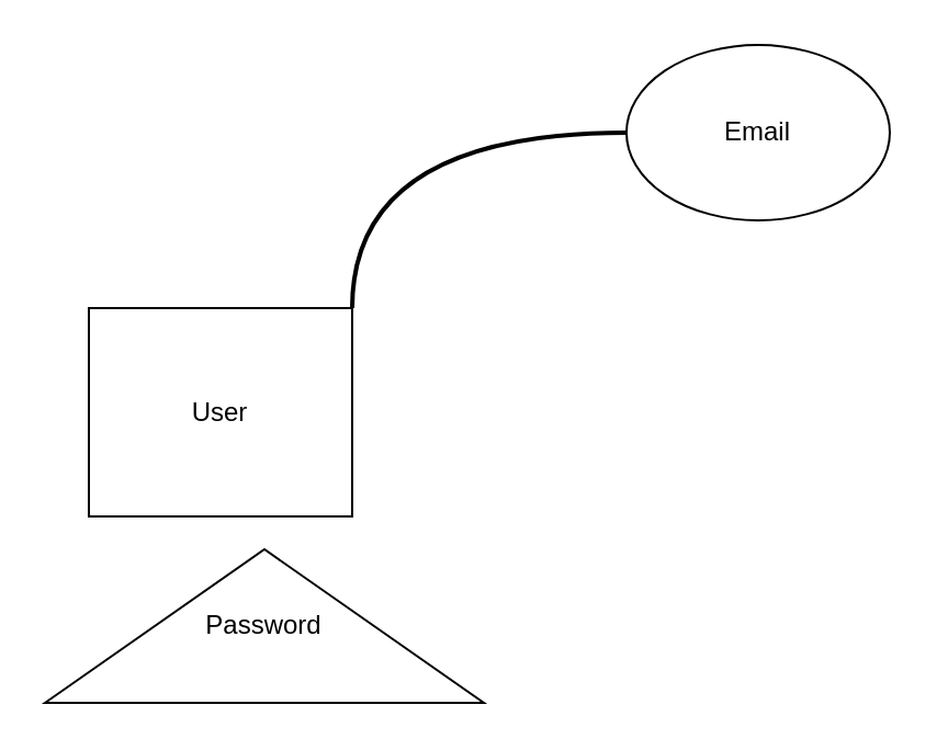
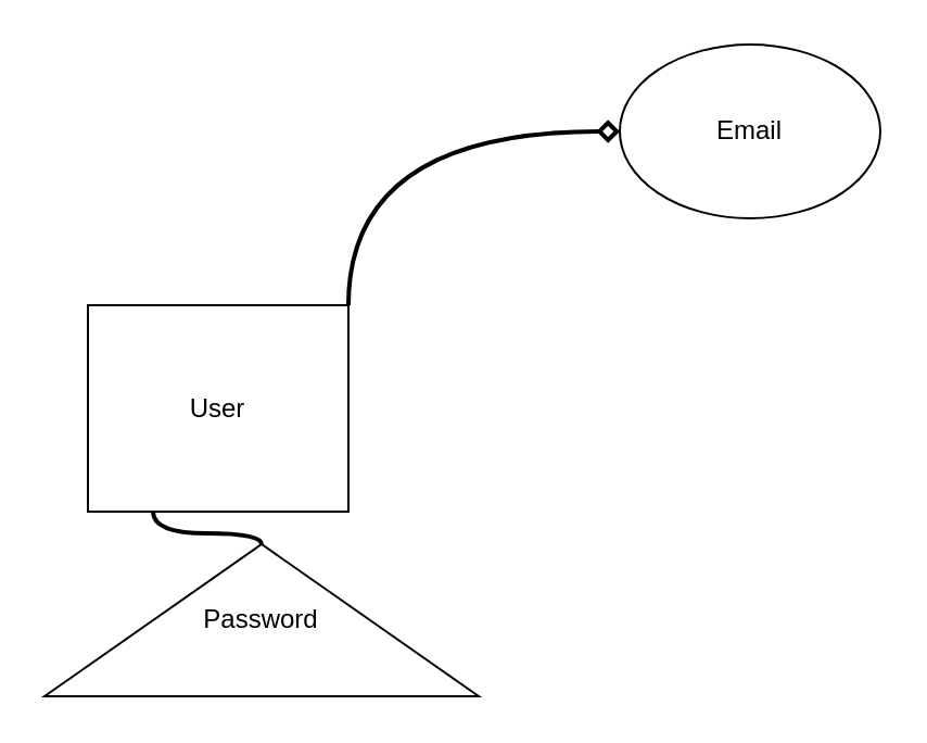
- <mxCell id="2" style="edgeStyle=orthogonalEdgeStyle;html=1;exitX=1;exitY=0;exitDx=0;exitDy=0;entryX=0;entryY=0.5;entryDx=0;entryDy=0;strokeWidth=2;endArrow=none;endFill=0;rounded=1;curved=1;" parent="1" source="4" target="5" edge="1"><mxGeometry relative="1" as="geometry" /></mxCell>
+ <mxCell id="2" style="edgeStyle=orthogonalEdgeStyle;html=1;exitX=1;exitY=0;exitDx=0;exitDy=0;entryX=0;entryY=0.5;entryDx=0;entryDy=0;strokeWidth=2;endArrow=diamond;endFill=0;rounded=1;curved=1;" parent="1" source="4" target="5" edge="1"><mxGeometry relative="1" as="geometry" /></mxCell>
+ <mxCell id="3" style="edgeStyle=orthogonalEdgeStyle;curved=1;html=1;exitX=0.25;exitY=1;exitDx=0;exitDy=0;entryX=1;entryY=0.5;entryDx=0;entryDy=0;endArrow=none;endFill=0;strokeWidth=2;rounded=0;" edge="1" parent="1" source="4" target="6"><mxGeometry relative="1" as="geometry" /></mxCell>
